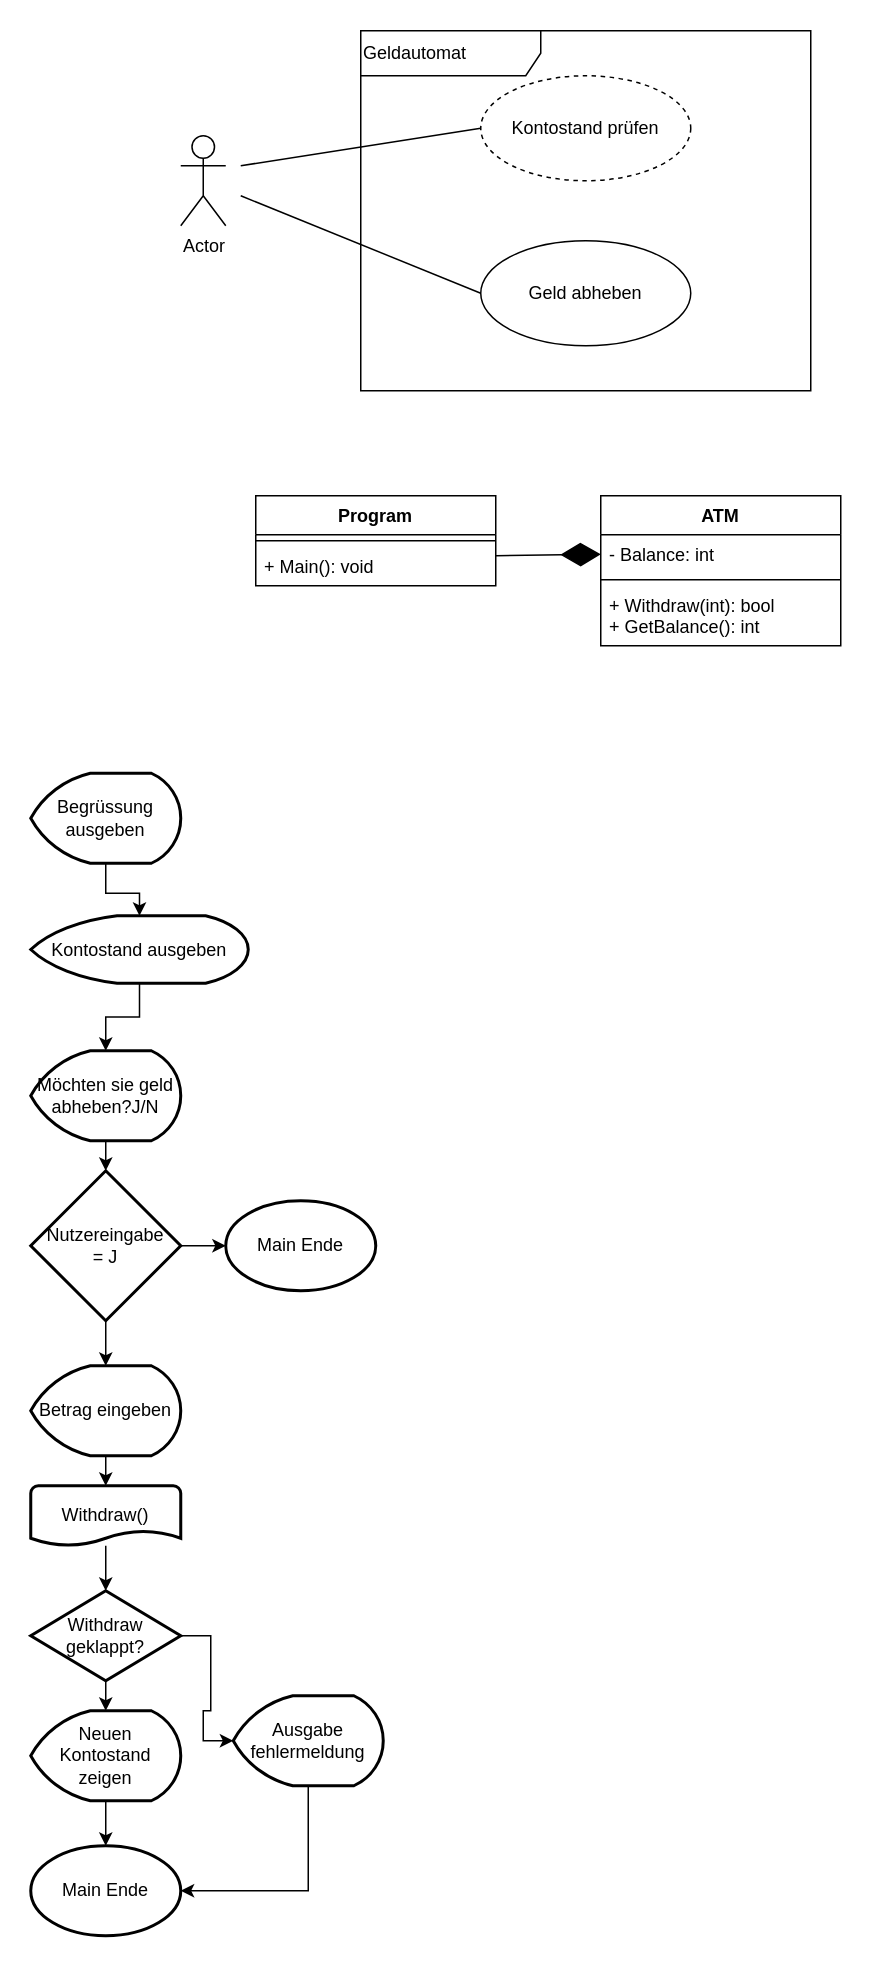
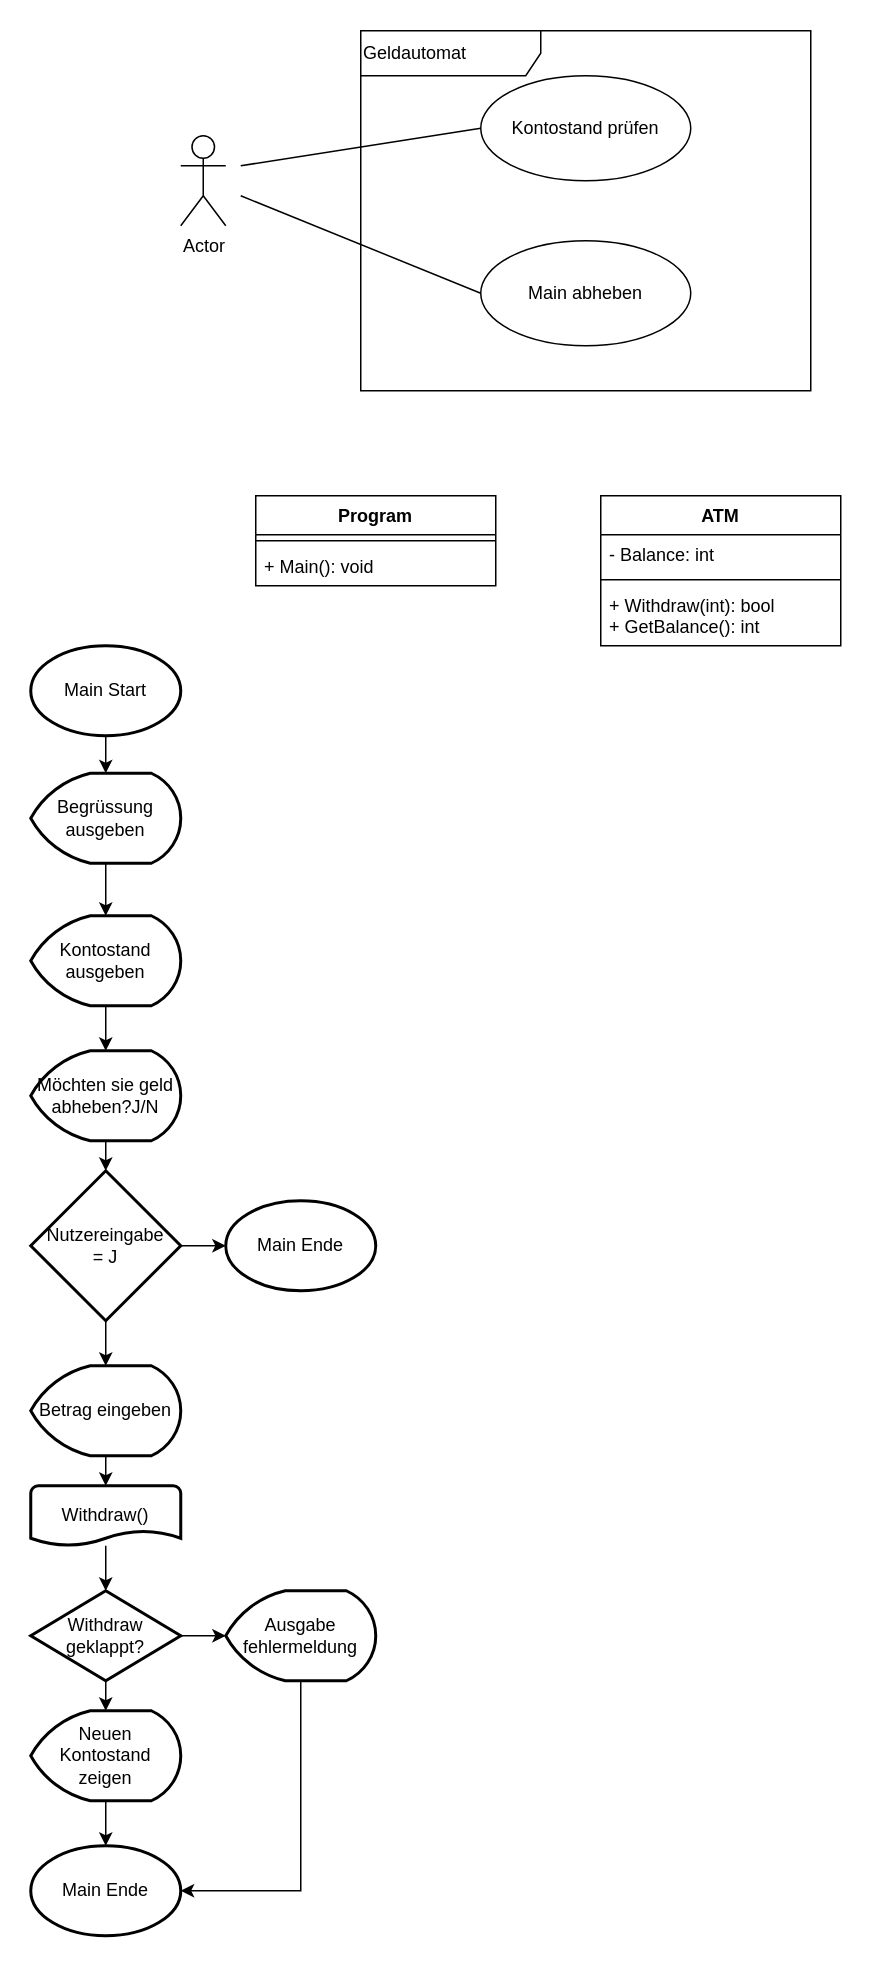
- <mxCell id="5" value="Kontostand prüfen" style="ellipse;whiteSpace=wrap;html=1;align=center;dashed=1;" vertex="1" parent="1"><mxGeometry x="320" y="50" width="140" height="70" as="geometry" /></mxCell>
+ <mxCell id="5" value="Kontostand prüfen" style="ellipse;whiteSpace=wrap;html=1;align=center;" vertex="1" parent="1"><mxGeometry x="320" y="50" width="140" height="70" as="geometry" /></mxCell>
- <mxCell id="4" value="Geld abheben" style="ellipse;whiteSpace=wrap;html=1;align=center;" vertex="1" parent="1"><mxGeometry x="320" y="160" width="140" height="70" as="geometry" /></mxCell>
+ <mxCell id="4" value="Main abheben" style="ellipse;whiteSpace=wrap;html=1;align=center;" vertex="1" parent="1"><mxGeometry x="320" y="160" width="140" height="70" as="geometry" /></mxCell>
- <mxCell id="15" value="" style="endArrow=diamondThin;endFill=1;endSize=24;html=1;entryX=0;entryY=0.5;entryDx=0;entryDy=0;exitX=1;exitY=0.231;exitDx=0;exitDy=0;exitPerimeter=0;" edge="1" parent="1" source="10" target="12"><mxGeometry width="160" relative="1" as="geometry"><mxPoint x="240" y="410" as="sourcePoint" /><mxPoint x="400" y="410" as="targetPoint" /></mxGeometry></mxCell>
+ <mxCell id="17" value="Main Start" style="strokeWidth=2;html=1;shape=mxgraph.flowchart.start_1;whiteSpace=wrap;align=center;" vertex="1" parent="1"><mxGeometry x="20" y="430" width="100" height="60" as="geometry" /></mxCell>
+ <mxCell id="16" style="edgeStyle=orthogonalEdgeStyle;rounded=0;orthogonalLoop=1;jettySize=auto;html=1;exitX=0.5;exitY=1;exitDx=0;exitDy=0;exitPerimeter=0;" edge="1" parent="1" source="17" target="19"><mxGeometry relative="1" as="geometry" /></mxCell>
- <mxCell id="21" value="Kontostand ausgeben" style="strokeWidth=2;html=1;shape=mxgraph.flowchart.display;whiteSpace=wrap;align=center;" vertex="1" parent="1"><mxGeometry x="20" y="610" width="145" height="45" as="geometry" /></mxCell>
+ <mxCell id="21" value="Kontostand ausgeben" style="strokeWidth=2;html=1;shape=mxgraph.flowchart.display;whiteSpace=wrap;align=center;" vertex="1" parent="1"><mxGeometry x="20" y="610" width="100" height="60" as="geometry" /></mxCell>
- <mxCell id="36" value="Ausgabe fehlermeldung" style="strokeWidth=2;html=1;shape=mxgraph.flowchart.display;whiteSpace=wrap;align=center;" vertex="1" parent="1"><mxGeometry x="155" y="1130" width="100" height="60" as="geometry" /></mxCell>
+ <mxCell id="36" value="Ausgabe fehlermeldung" style="strokeWidth=2;html=1;shape=mxgraph.flowchart.display;whiteSpace=wrap;align=center;" vertex="1" parent="1"><mxGeometry x="150" y="1060" width="100" height="60" as="geometry" /></mxCell>
